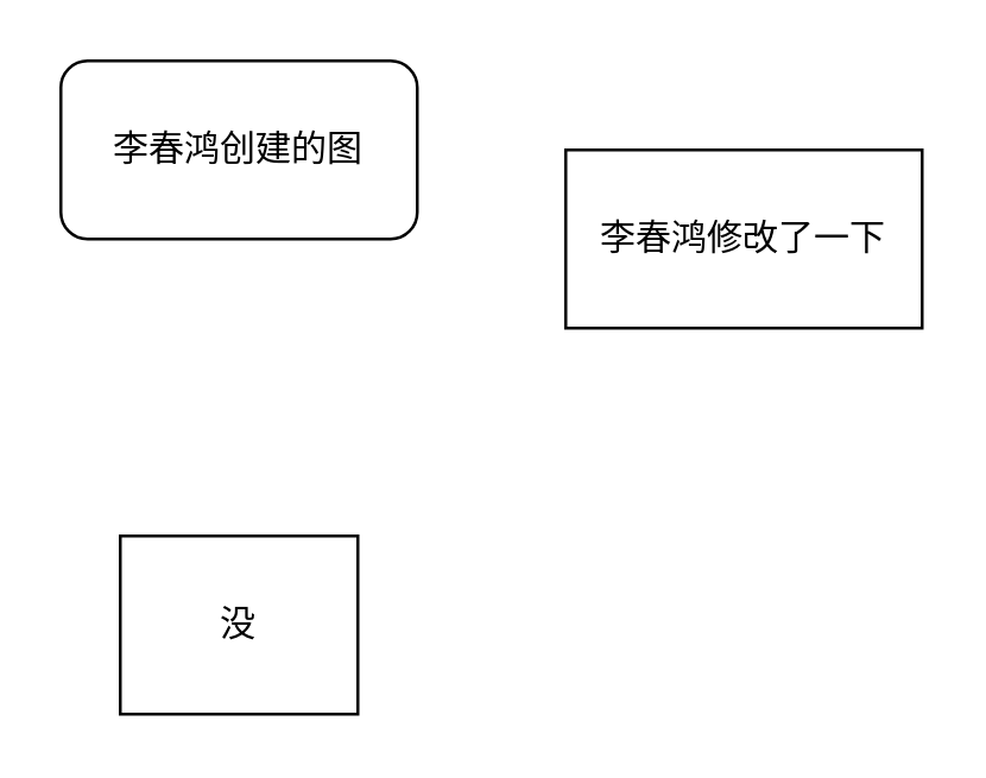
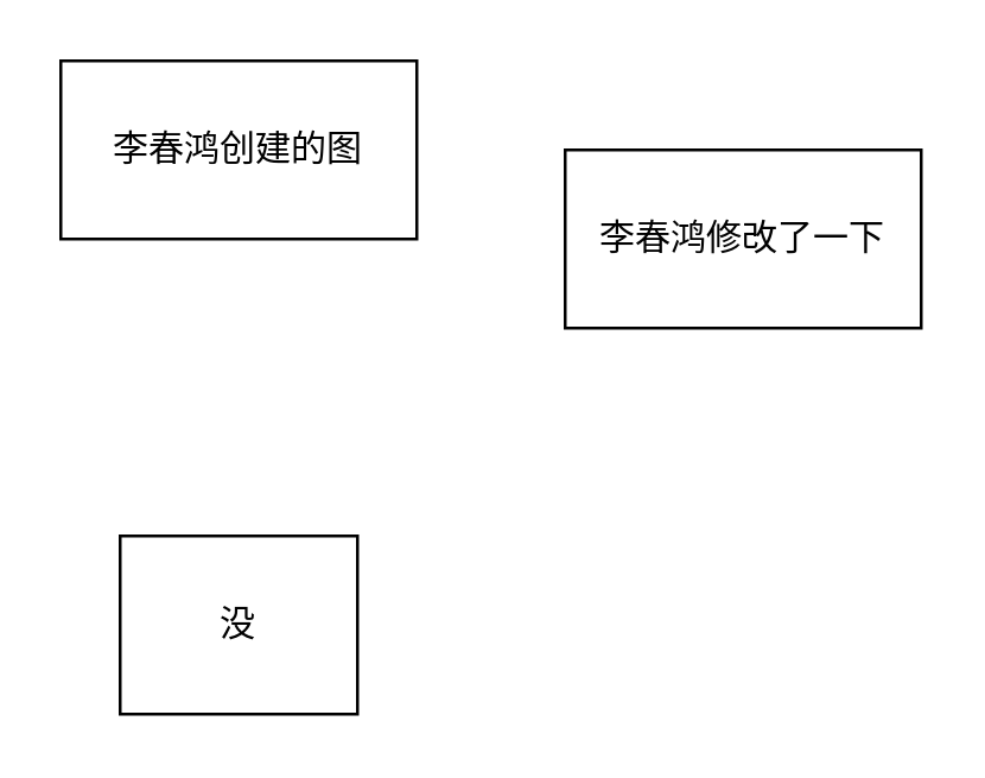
- <mxCell id="2" value="李春鸿创建的图" style="whiteSpace=wrap;html=1;rounded=1;" parent="1" vertex="1"><mxGeometry x="20" y="20" width="120" height="60" as="geometry" /></mxCell>
+ <mxCell id="2" value="李春鸿创建的图" style="whiteSpace=wrap;html=1;" parent="1" vertex="1"><mxGeometry x="20" y="20" width="120" height="60" as="geometry" /></mxCell>
